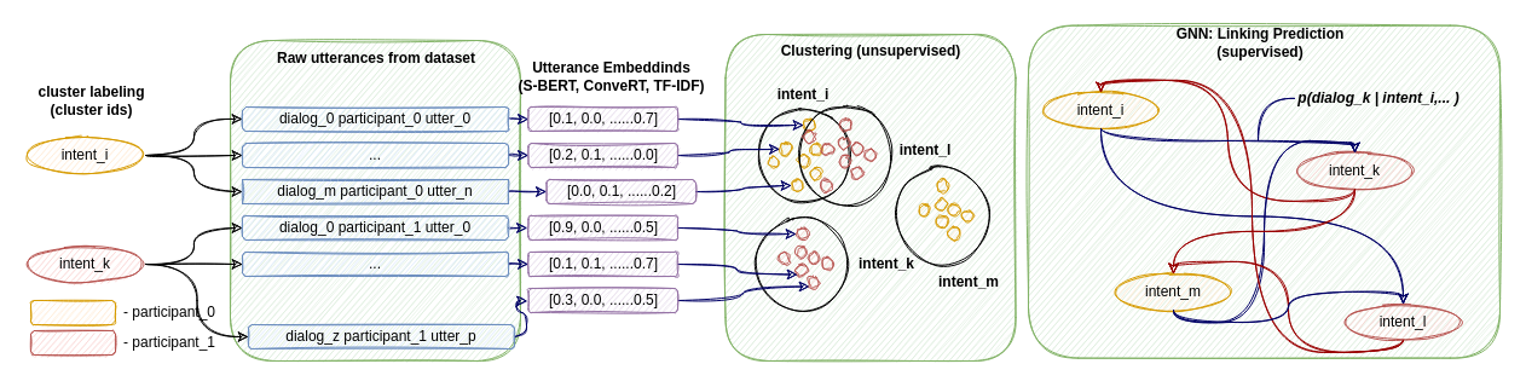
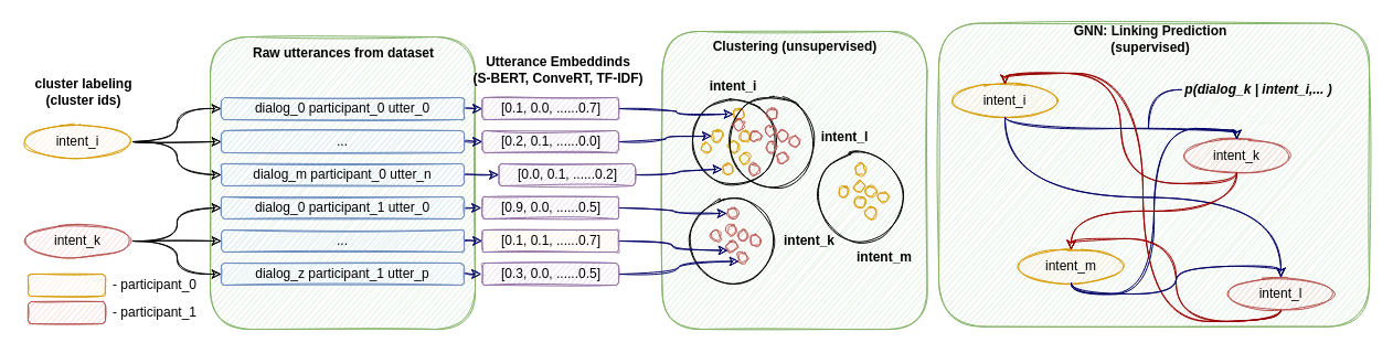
- <mxCell id="16" value="dialog_m participant_0 utter_n" style="whiteSpace=wrap;html=1;fillColor=#dae8fc;strokeColor=#6c8ebf;sketch=1;rounded=0;" parent="1" vertex="1"><mxGeometry x="200" y="148" width="220" height="20" as="geometry" /></mxCell>
+ <mxCell id="16" value="dialog_m participant_0 utter_n" style="rounded=1;whiteSpace=wrap;html=1;fillColor=#dae8fc;strokeColor=#6c8ebf;sketch=1;" parent="1" vertex="1"><mxGeometry x="200" y="148" width="220" height="20" as="geometry" /></mxCell>
- <mxCell id="37" value="[0.1, 0.1, ......0.7]" style="rounded=1;whiteSpace=wrap;html=1;fillColor=#e1d5e7;strokeColor=#9673a6;sketch=1;" parent="1" vertex="1"><mxGeometry x="436.5" y="208" width="123.5" height="20" as="geometry" /></mxCell>
+ <mxCell id="37" value="[0.1, 0.1, ......0.7]" style="rounded=1;whiteSpace=wrap;html=1;fillColor=#ffe6cc;strokeColor=#9673a6;sketch=1;" parent="1" vertex="1"><mxGeometry x="436.5" y="208" width="123.5" height="20" as="geometry" /></mxCell>
- <mxCell id="26" value="dialog_z participant_1 utter_p" style="rounded=1;whiteSpace=wrap;html=1;fillColor=#dae8fc;strokeColor=#6c8ebf;sketch=1;" parent="1" vertex="1"><mxGeometry x="205" y="268" width="220" height="20" as="geometry" /></mxCell>
+ <mxCell id="26" value="dialog_z participant_1 utter_p" style="rounded=1;whiteSpace=wrap;html=1;fillColor=#dae8fc;strokeColor=#6c8ebf;sketch=1;" parent="1" vertex="1"><mxGeometry x="200" y="238" width="220" height="20" as="geometry" /></mxCell>
